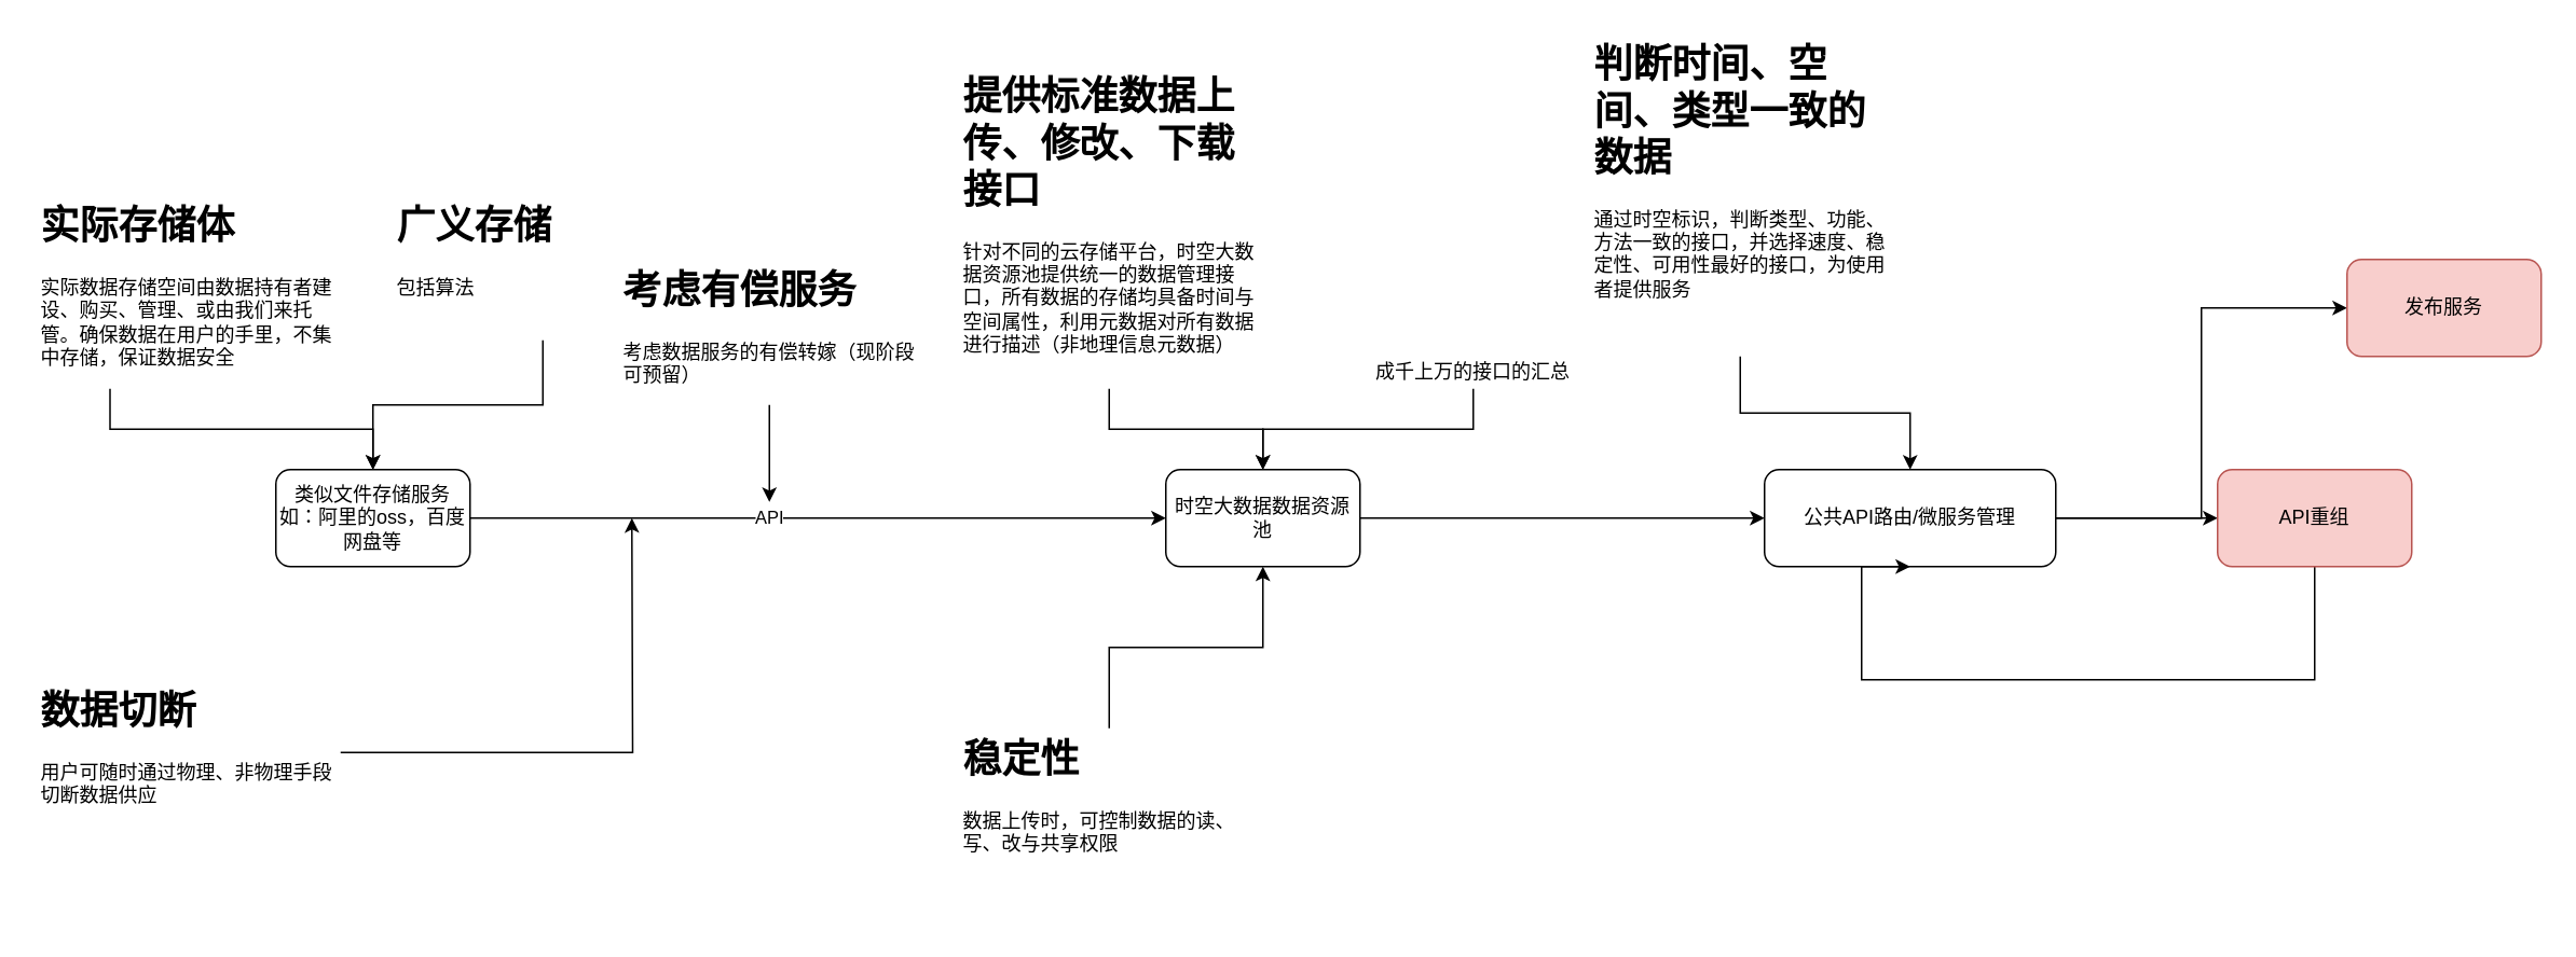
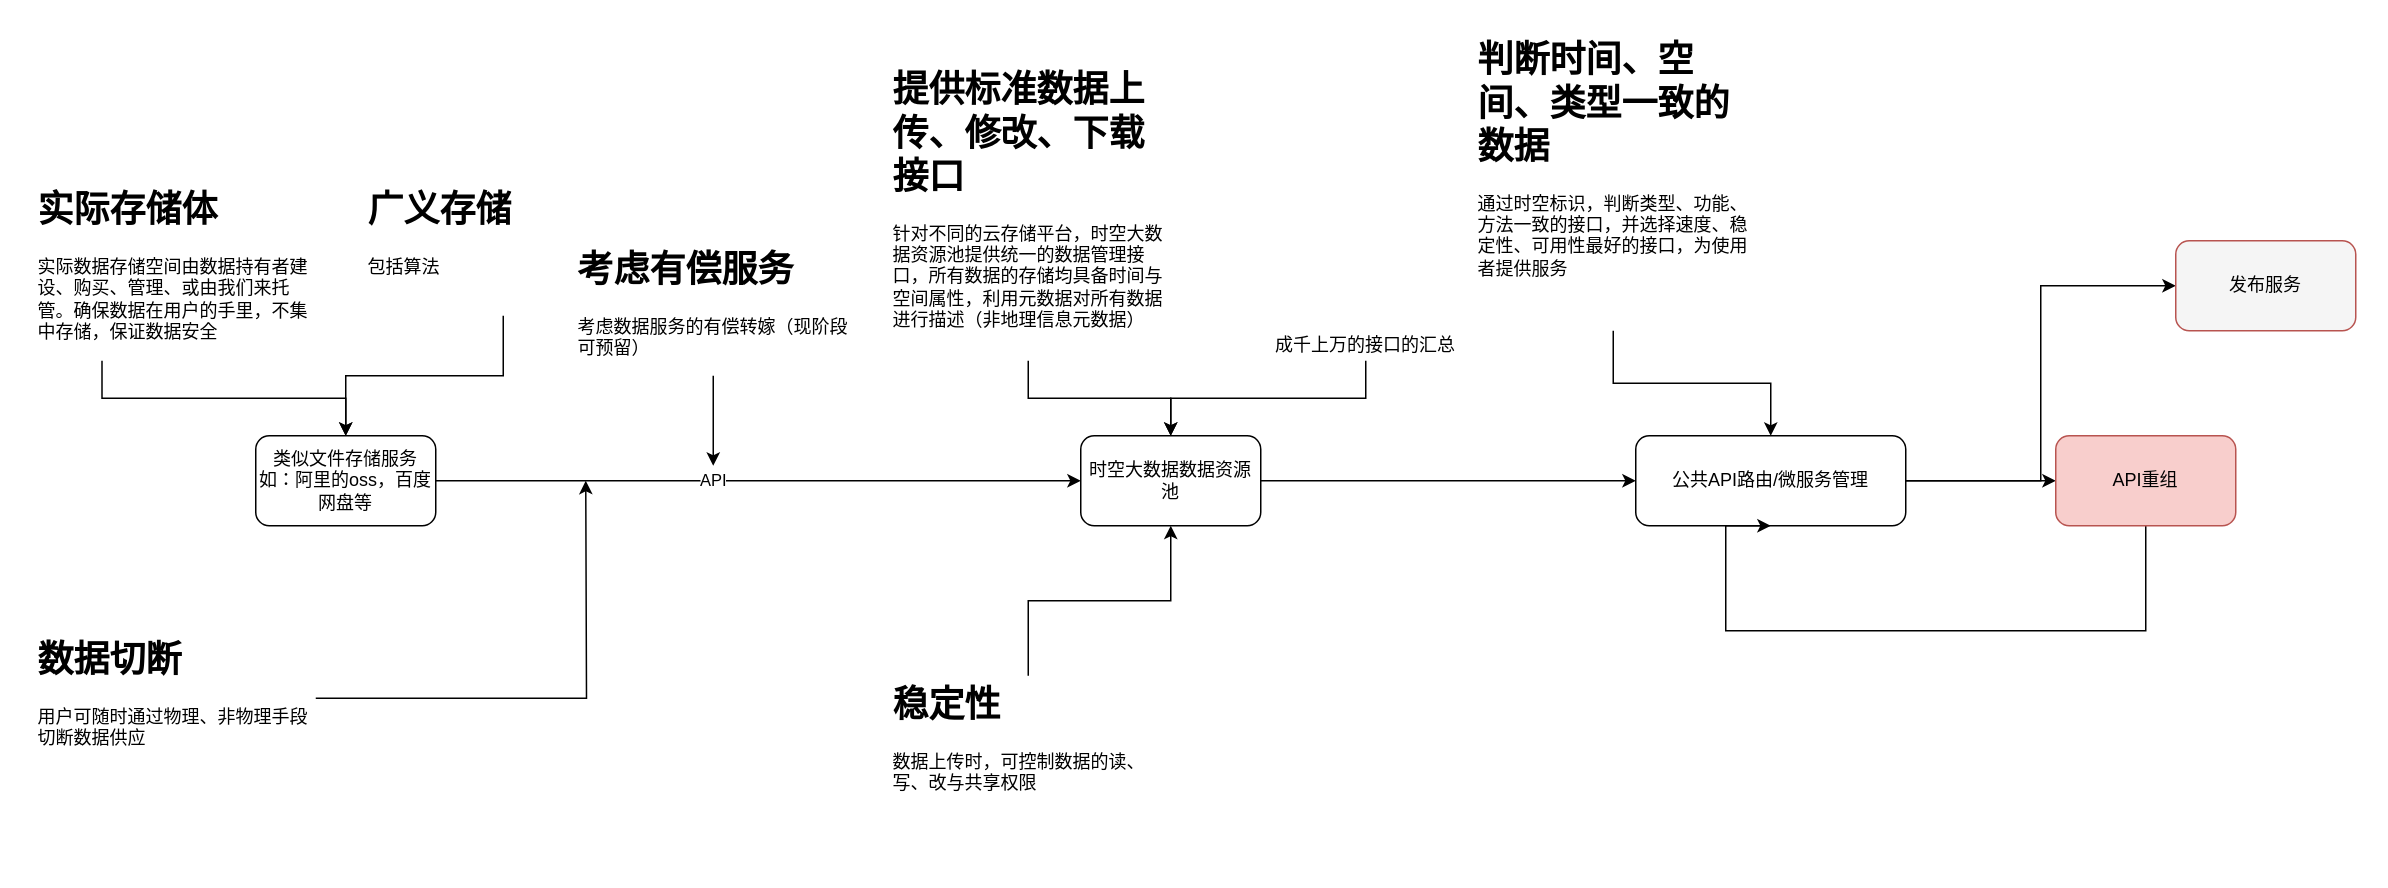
- <mxCell id="26" value="发布服务" style="rounded=1;whiteSpace=wrap;html=1;fillColor=#f8cecc;strokeColor=#b85450;" vertex="1" parent="1"><mxGeometry x="1450" y="160" width="120" height="60" as="geometry" /></mxCell>
+ <mxCell id="26" value="发布服务" style="rounded=1;whiteSpace=wrap;html=1;fillColor=#f5f5f5;strokeColor=#b85450;" vertex="1" parent="1"><mxGeometry x="1450" y="160" width="120" height="60" as="geometry" /></mxCell>
